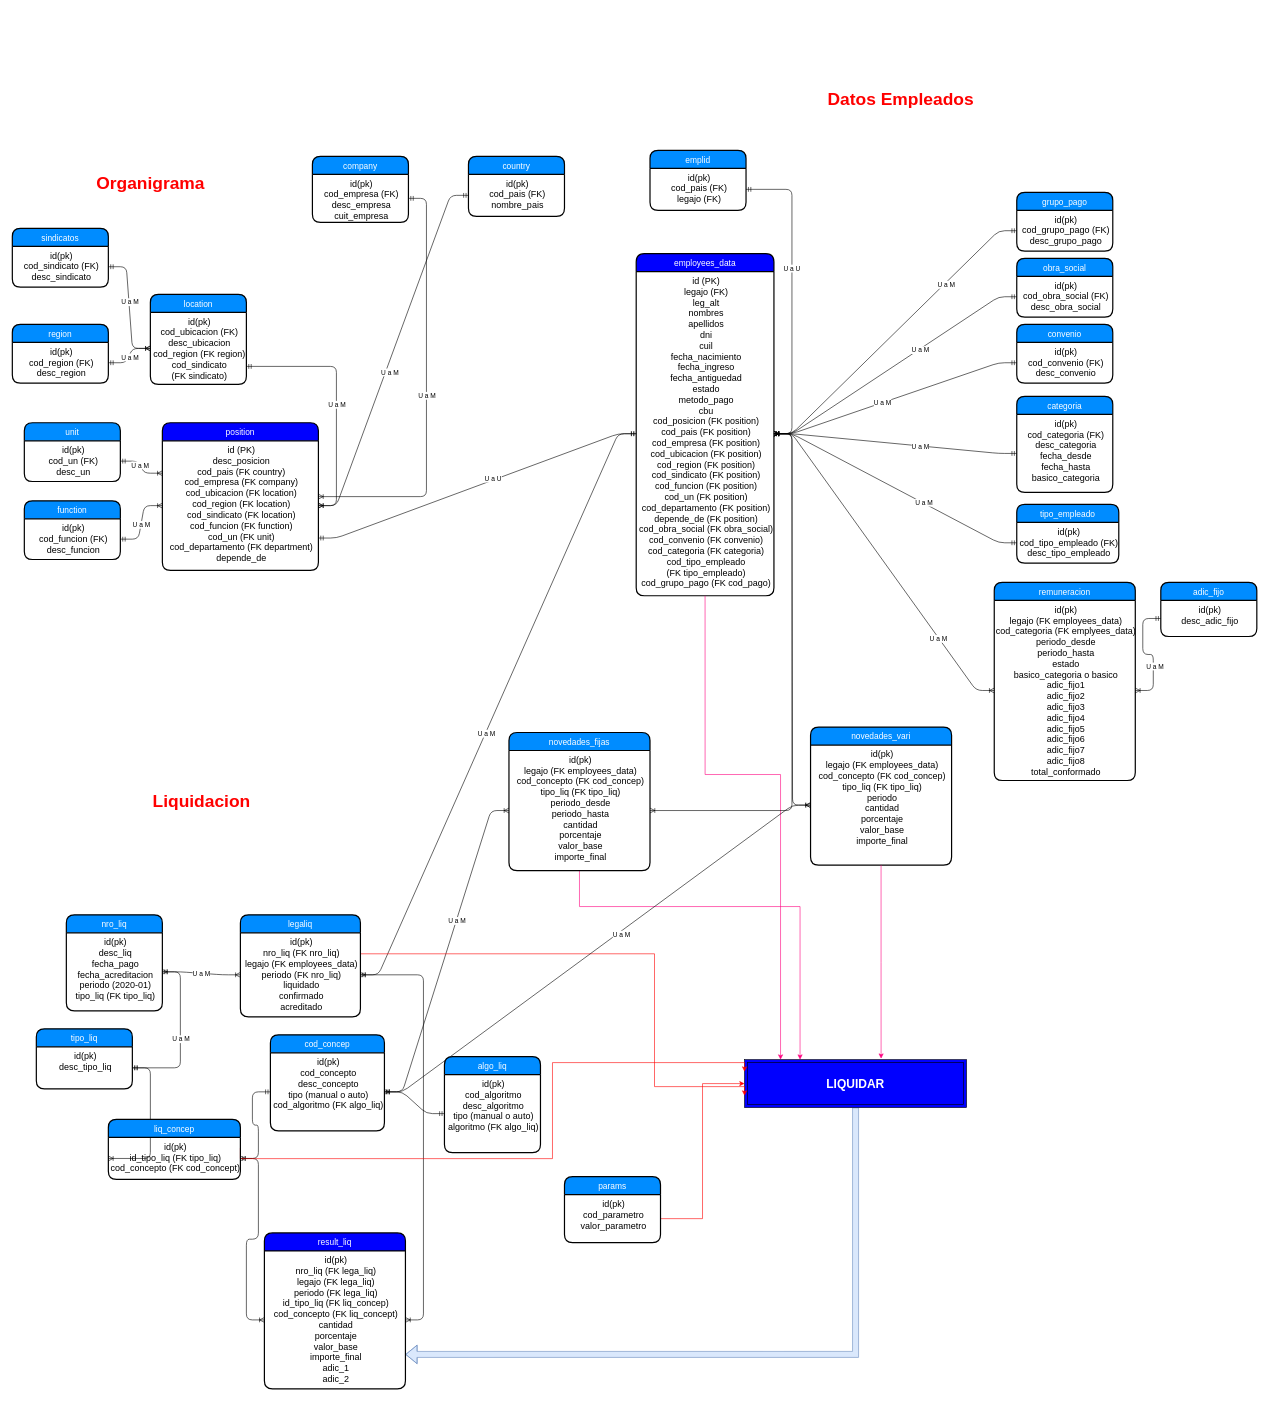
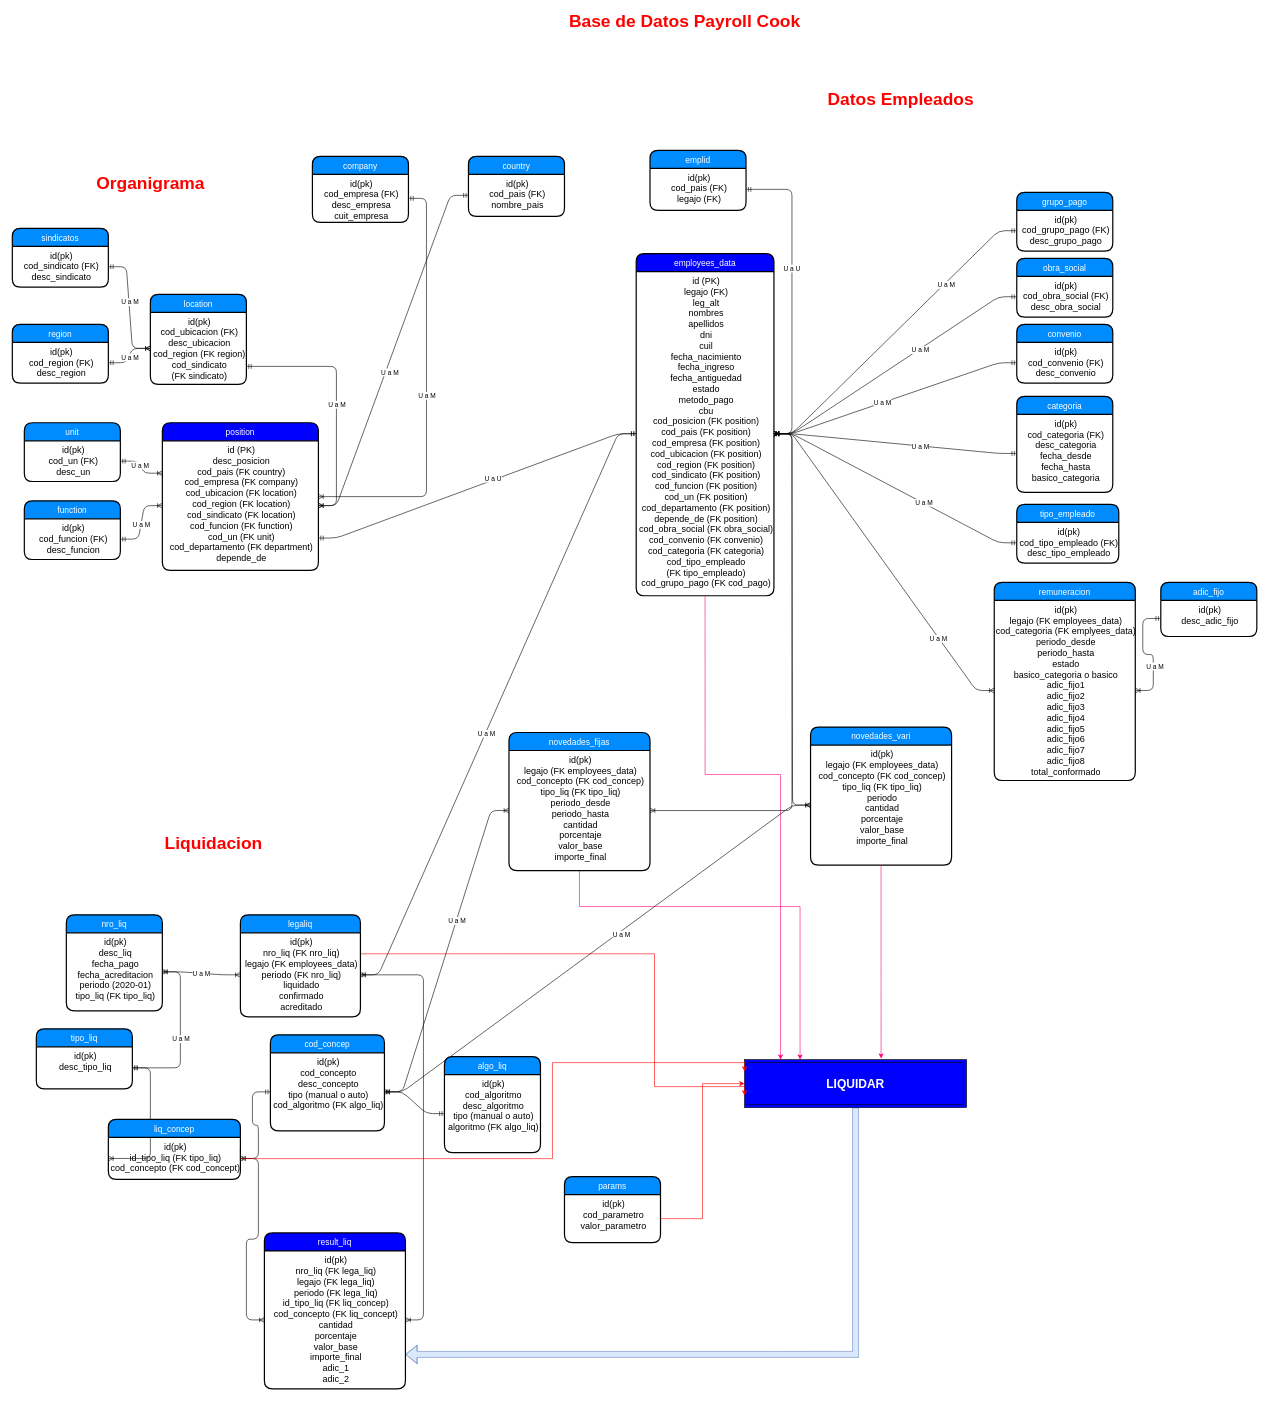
+ <mxCell id="4" value="&lt;span style=&quot;font-size: 29px&quot;&gt;&lt;b&gt;Base de Datos Payroll Cook&lt;/b&gt;&lt;/span&gt;" style="text;html=1;align=center;verticalAlign=middle;resizable=0;points=[];;autosize=1;fontColor=#FF0000;" parent="1" vertex="1"><mxGeometry x="940" y="20" width="400" height="30" as="geometry" /></mxCell>
- <mxCell id="54" value="&lt;span style=&quot;font-size: 29px&quot;&gt;&lt;b&gt;Liquidacion&lt;/b&gt;&lt;/span&gt;" style="text;html=1;align=center;verticalAlign=middle;resizable=0;points=[];;autosize=1;fontColor=#FF0000;" parent="1" vertex="1"><mxGeometry x="245" y="1320" width="180" height="30" as="geometry" /></mxCell>
+ <mxCell id="54" value="&lt;span style=&quot;font-size: 29px&quot;&gt;&lt;b&gt;Liquidacion&lt;/b&gt;&lt;/span&gt;" style="text;html=1;align=center;verticalAlign=middle;resizable=0;points=[];;autosize=1;fontColor=#FF0000;" parent="1" vertex="1"><mxGeometry x="265" y="1390" width="180" height="30" as="geometry" /></mxCell>
